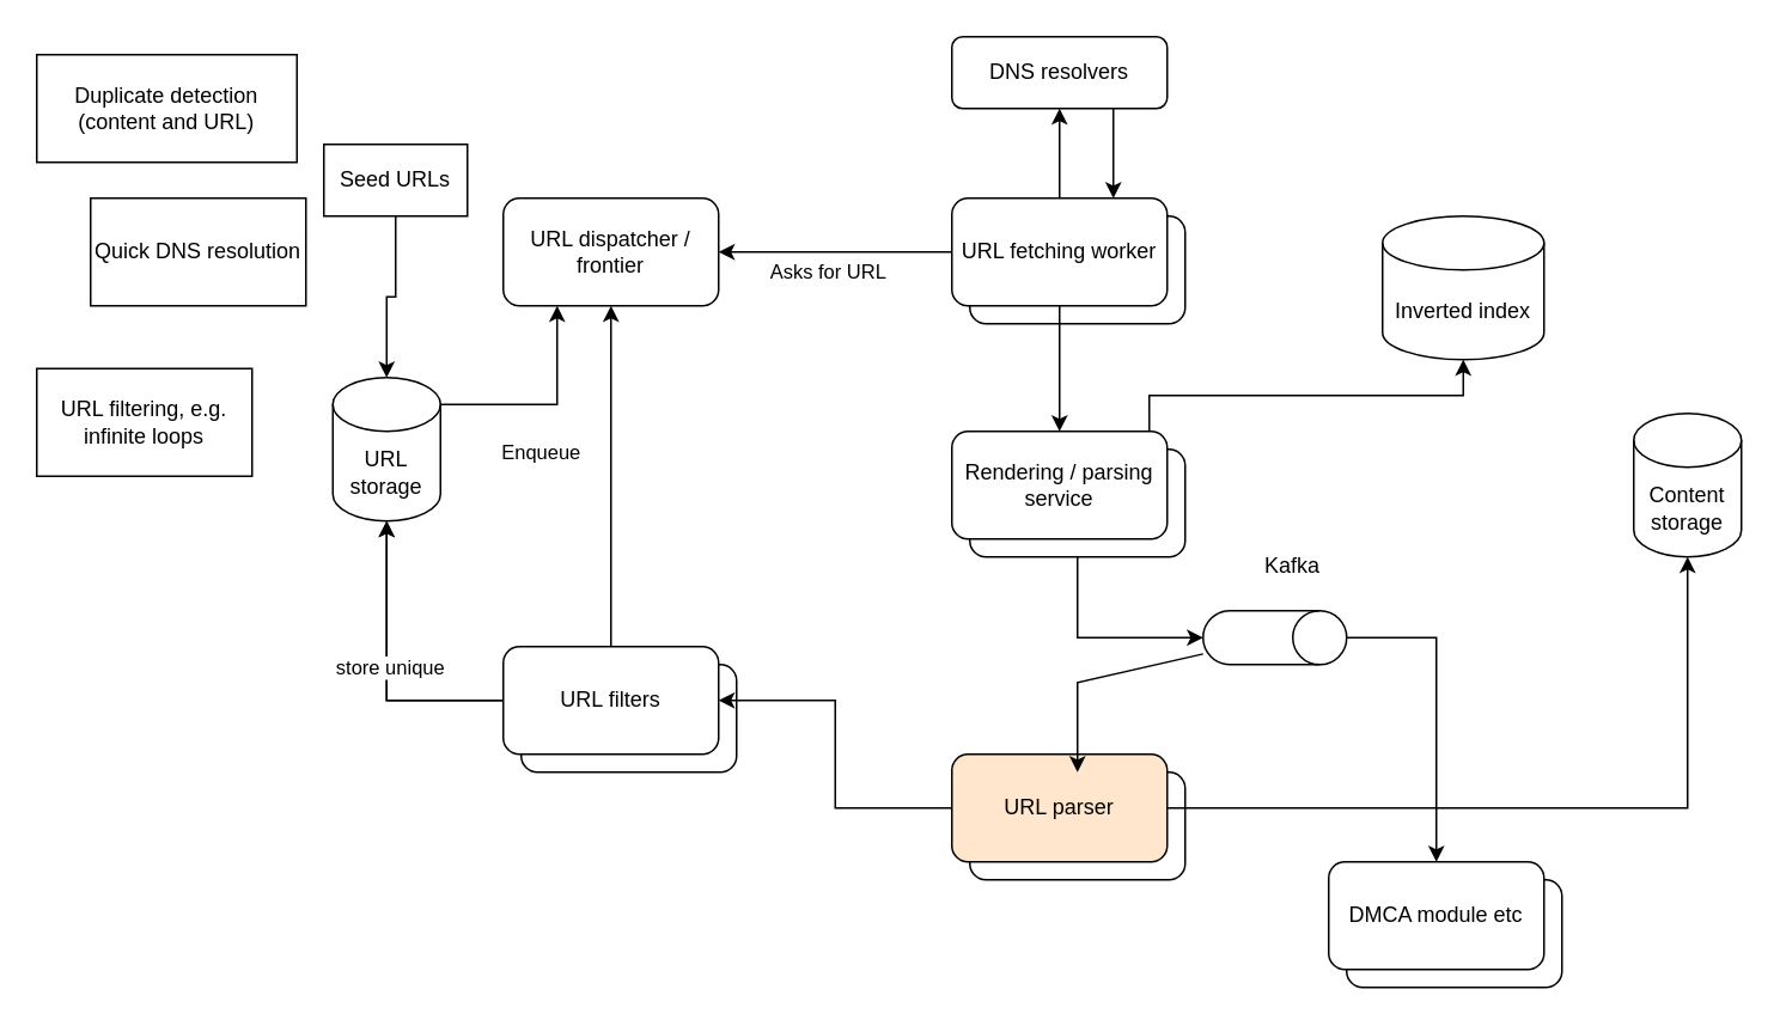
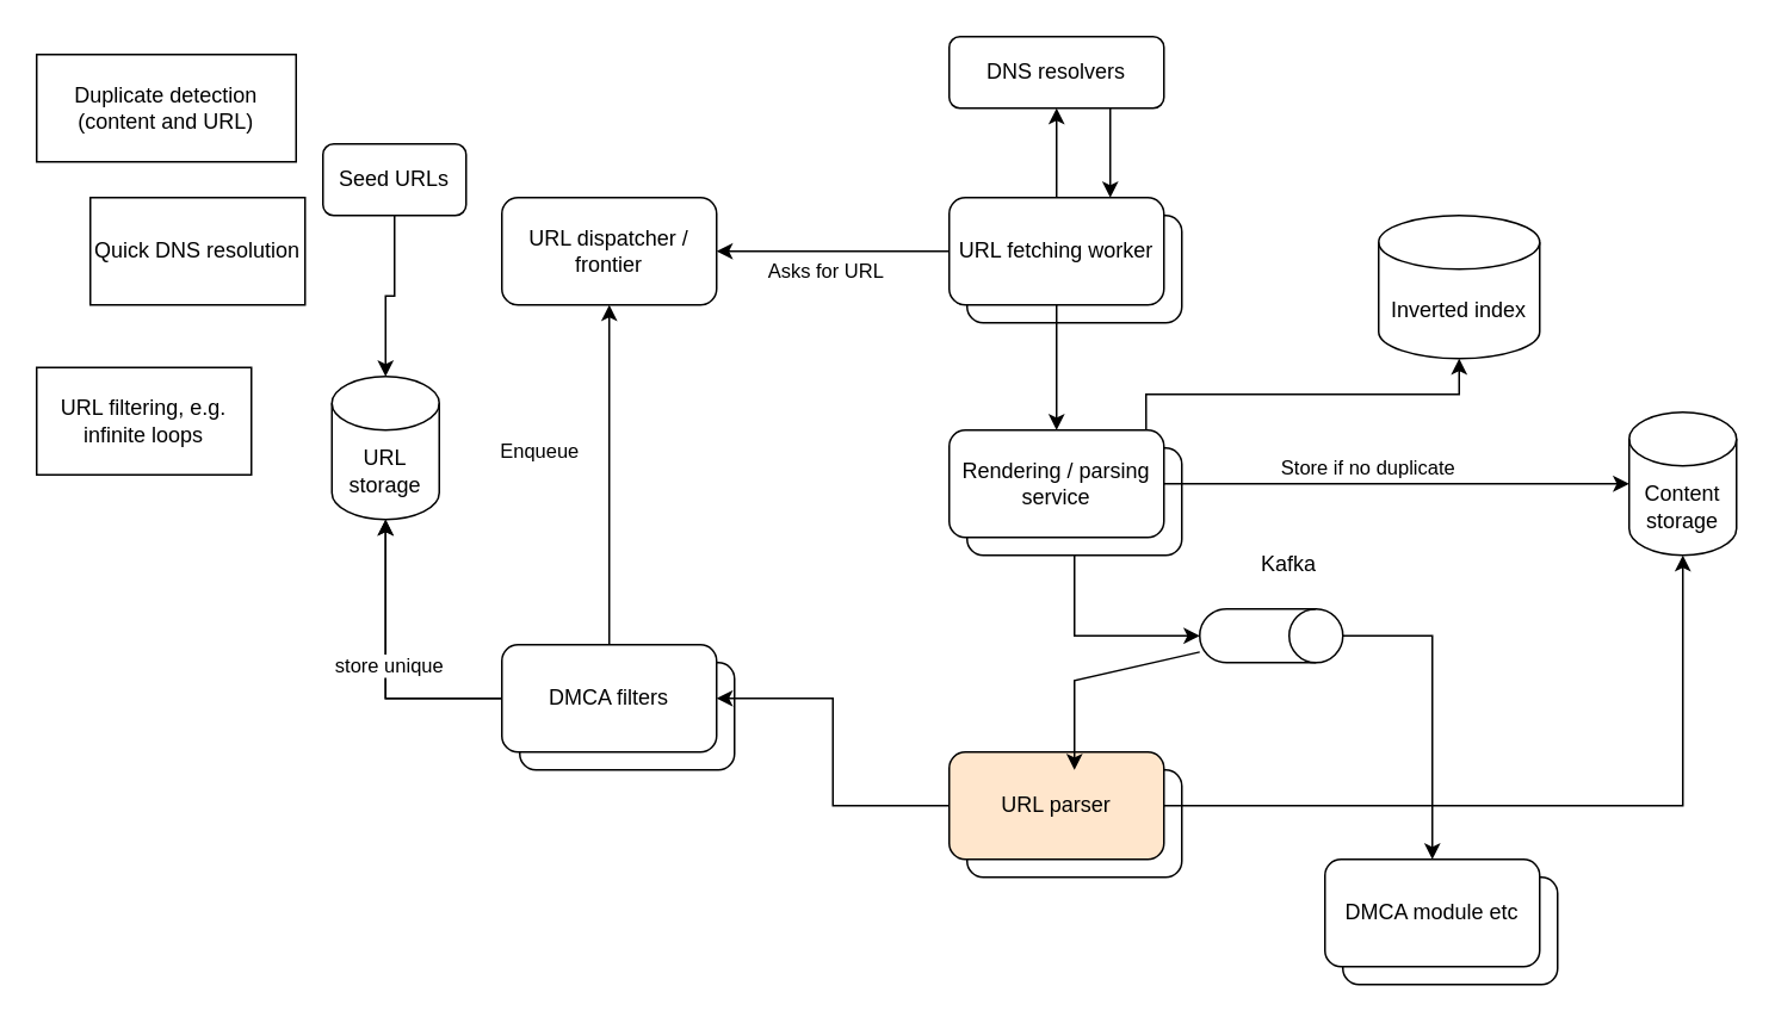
- <mxCell id="8" value="Seed URLs" style="whiteSpace=wrap;html=1;rounded=0;" vertex="1" parent="1"><mxGeometry x="180" y="80" width="80" height="40" as="geometry" /></mxCell>
+ <mxCell id="8" value="Seed URLs" style="rounded=1;whiteSpace=wrap;html=1;" vertex="1" parent="1"><mxGeometry x="180" y="80" width="80" height="40" as="geometry" /></mxCell>
- <mxCell id="29" style="edgeStyle=orthogonalEdgeStyle;rounded=0;orthogonalLoop=1;jettySize=auto;html=1;exitX=1;exitY=0;exitDx=0;exitDy=15;exitPerimeter=0;entryX=0.25;entryY=1;entryDx=0;entryDy=0;" edge="1" parent="1" source="30" target="6"><mxGeometry relative="1" as="geometry" /></mxCell>
+ <mxCell id="16" style="edgeStyle=orthogonalEdgeStyle;rounded=0;orthogonalLoop=1;jettySize=auto;html=1;" edge="1" parent="1" source="19" target="20"><mxGeometry relative="1" as="geometry" /></mxCell>
+ <mxCell id="17" value="Store if no duplicate" style="edgeLabel;html=1;align=center;verticalAlign=middle;resizable=0;points=[];" vertex="1" connectable="0" parent="16"><mxGeometry x="-0.25" y="1" relative="1" as="geometry"><mxPoint x="15" y="-9" as="offset" /></mxGeometry></mxCell>
- <mxCell id="28" value="URL filters" style="rounded=1;whiteSpace=wrap;html=1;" vertex="1" parent="1"><mxGeometry x="280" y="360" width="120" height="60" as="geometry" /></mxCell>
+ <mxCell id="28" value="DMCA filters" style="rounded=1;whiteSpace=wrap;html=1;" vertex="1" parent="1"><mxGeometry x="280" y="360" width="120" height="60" as="geometry" /></mxCell>
